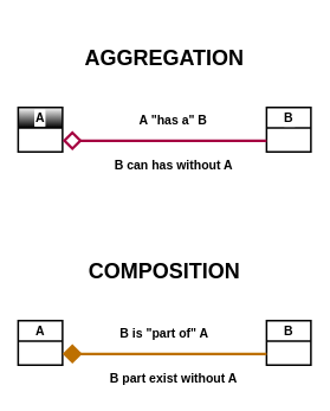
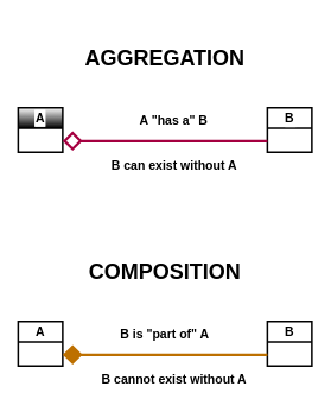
- <mxCell id="7" value="&lt;b&gt;&lt;font style=&quot;font-size: 14px;&quot;&gt;B can has without A&lt;/font&gt;&lt;/b&gt;" style="text;html=1;align=center;verticalAlign=middle;resizable=0;points=[];autosize=1;strokeColor=none;fillColor=none;fontColor=#000000;" vertex="1" parent="1"><mxGeometry x="115" y="170" width="160" height="30" as="geometry" /></mxCell>
+ <mxCell id="7" value="&lt;b&gt;&lt;font style=&quot;font-size: 14px;&quot;&gt;B can exist without A&lt;/font&gt;&lt;/b&gt;" style="text;html=1;align=center;verticalAlign=middle;resizable=0;points=[];autosize=1;strokeColor=none;fillColor=none;fontColor=#000000;" vertex="1" parent="1"><mxGeometry x="115" y="170" width="160" height="30" as="geometry" /></mxCell>
- <mxCell id="13" value="&lt;b&gt;&lt;font style=&quot;font-size: 14px;&quot;&gt;B part exist without A&lt;/font&gt;&lt;/b&gt;" style="text;html=1;align=center;verticalAlign=middle;resizable=0;points=[];autosize=1;strokeColor=none;fillColor=none;fontColor=#000000;" vertex="1" parent="1"><mxGeometry x="100" y="410" width="190" height="30" as="geometry" /></mxCell>
+ <mxCell id="13" value="&lt;b&gt;&lt;font style=&quot;font-size: 14px;&quot;&gt;B cannot exist without A&lt;/font&gt;&lt;/b&gt;" style="text;html=1;align=center;verticalAlign=middle;resizable=0;points=[];autosize=1;strokeColor=none;fillColor=none;fontColor=#000000;" vertex="1" parent="1"><mxGeometry x="100" y="410" width="190" height="30" as="geometry" /></mxCell>
